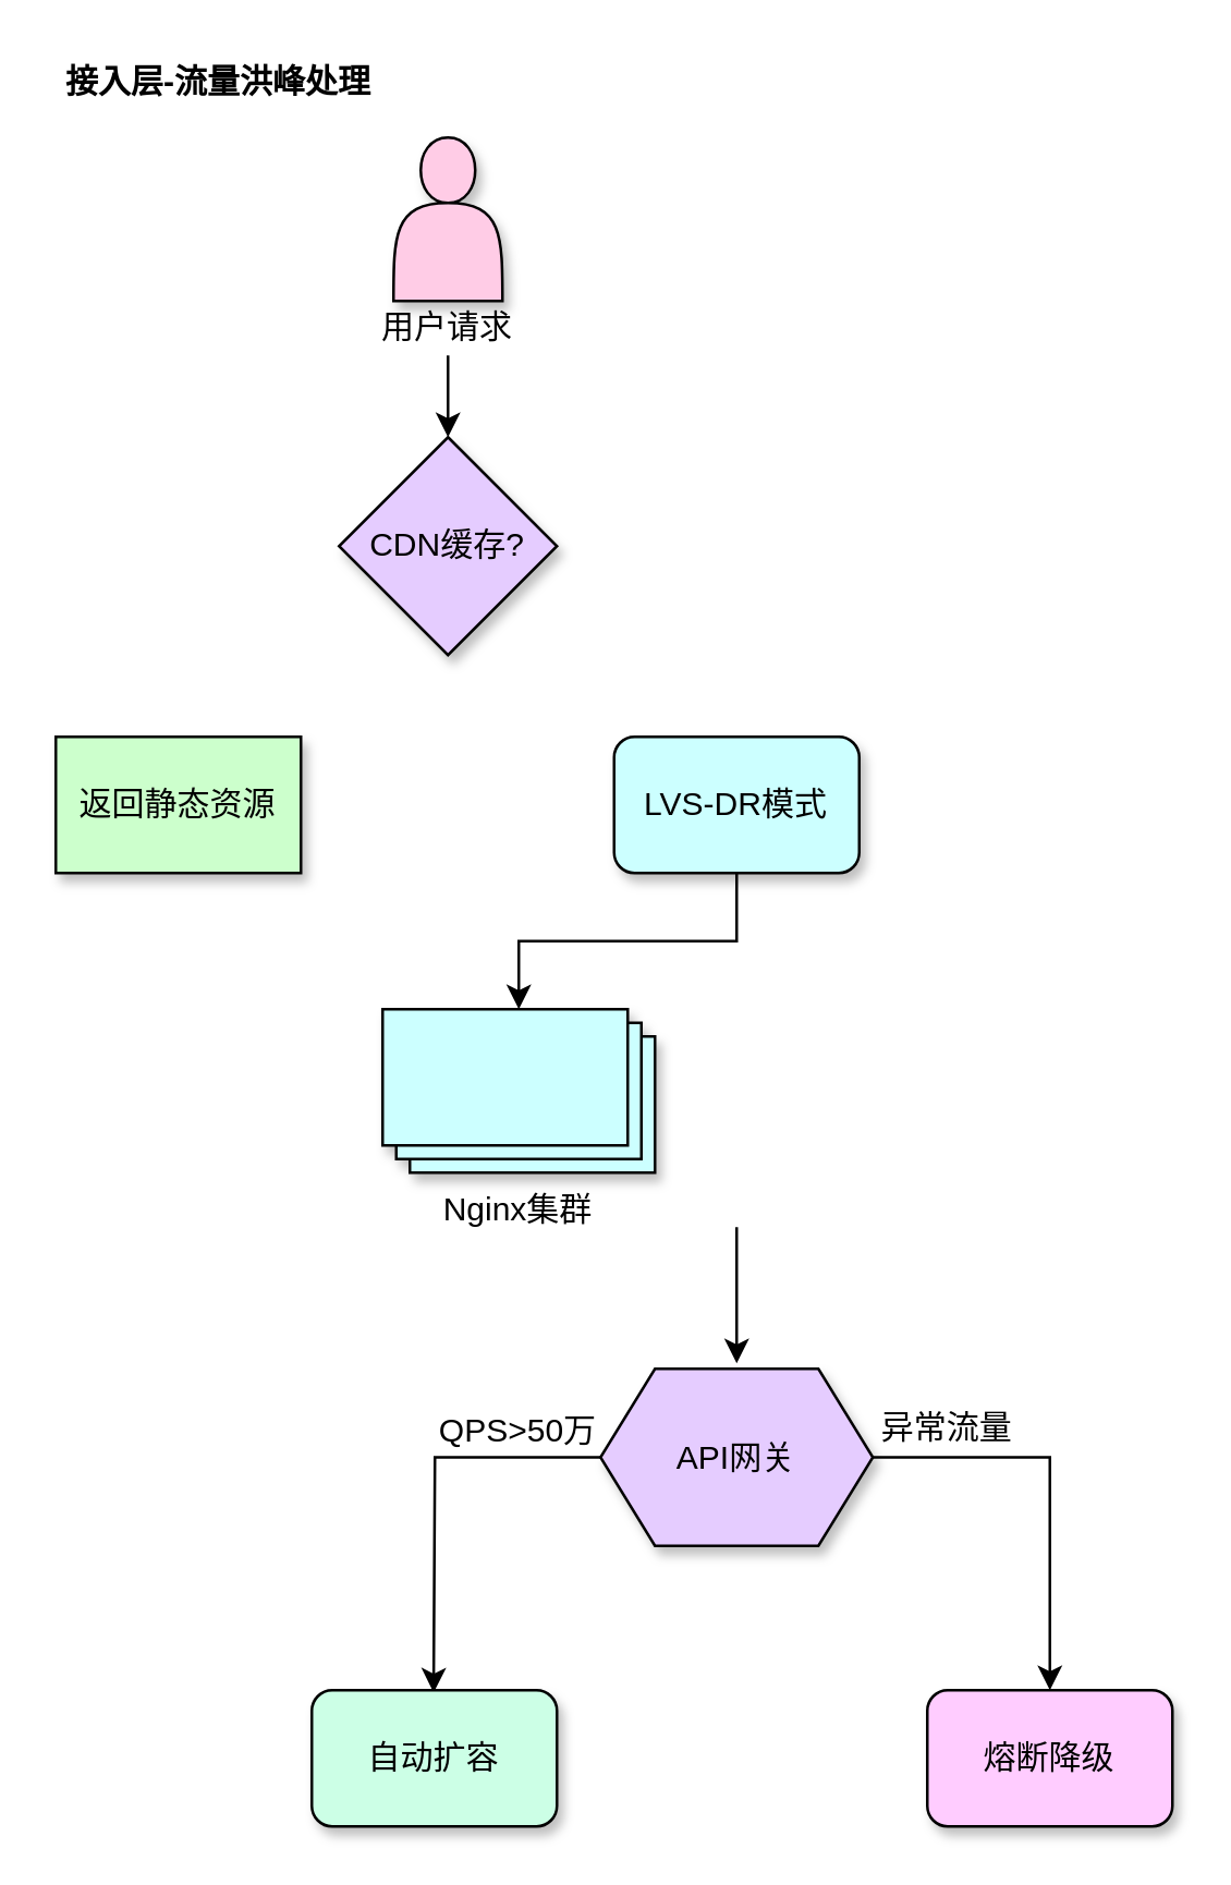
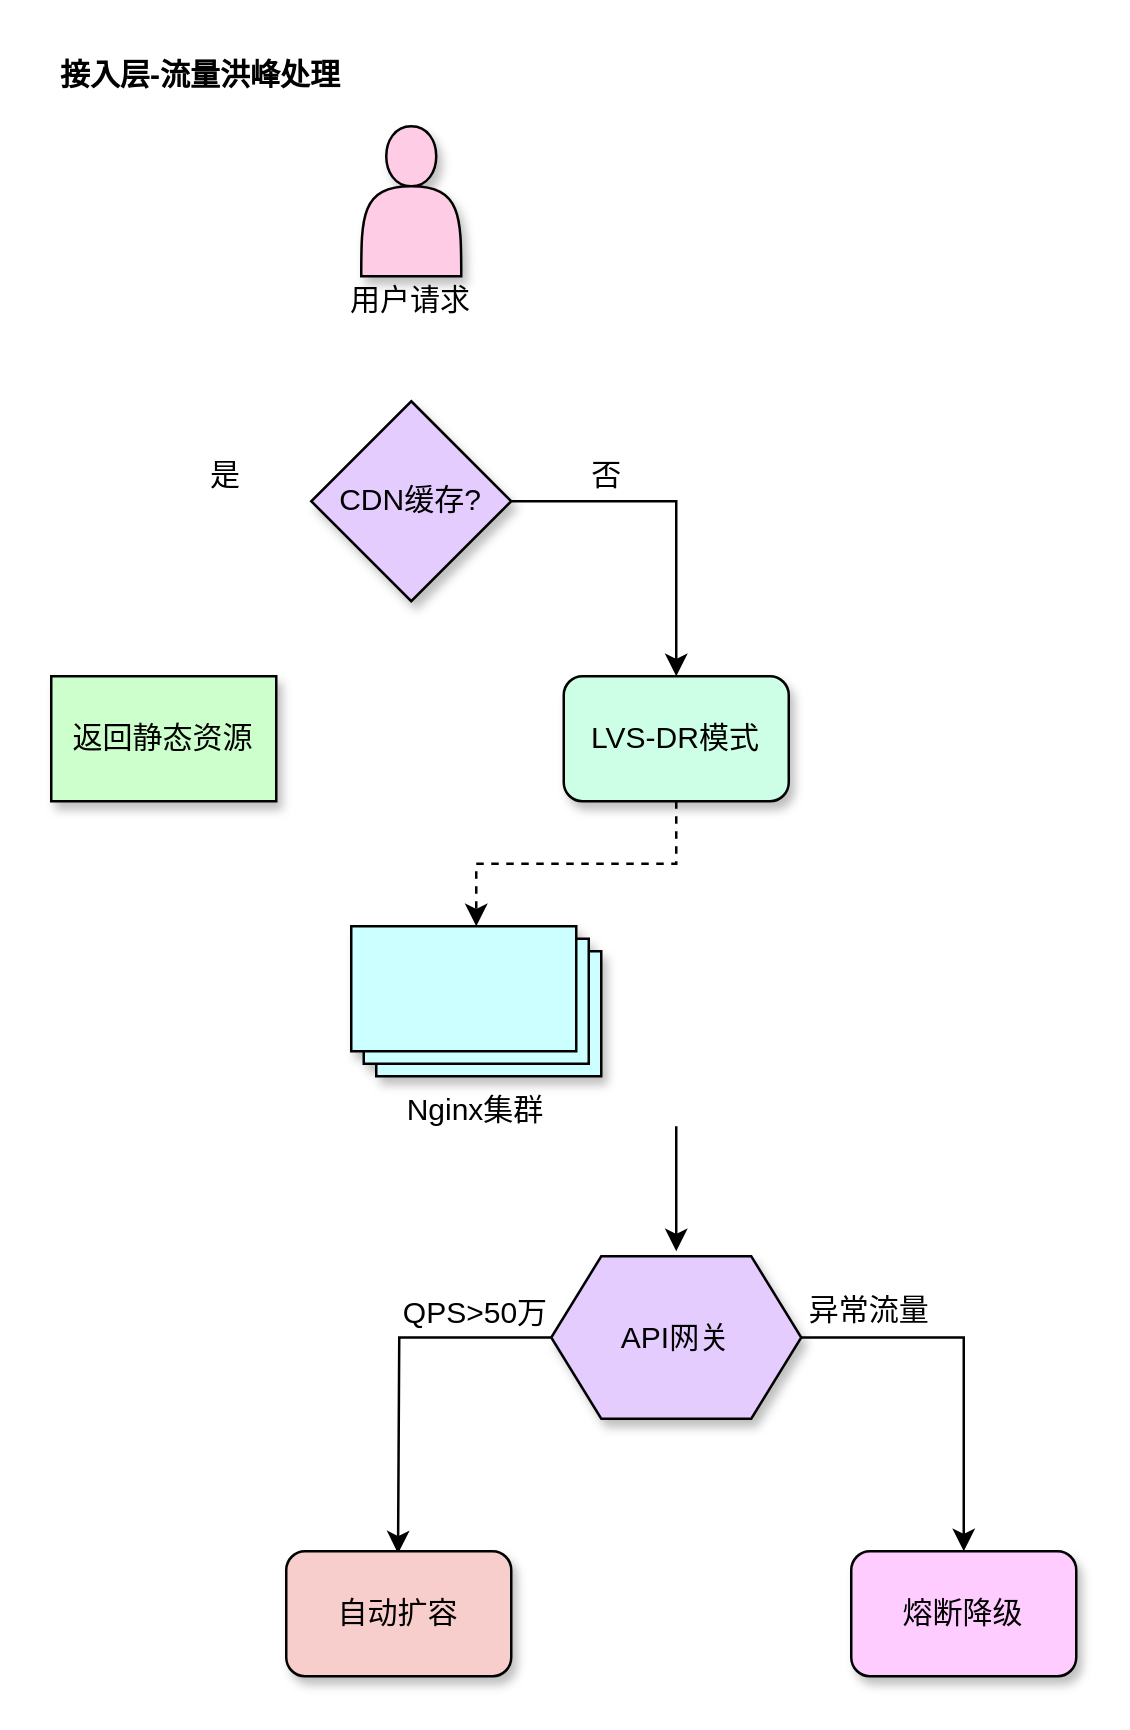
- <mxCell id="19" style="edgeStyle=orthogonalEdgeStyle;rounded=0;orthogonalLoop=1;jettySize=auto;html=1;entryX=0.5;entryY=0;entryDx=0;entryDy=0;" parent="15" source="20" target="18" edge="1"><mxGeometry relative="1" as="geometry" /></mxCell>
+ <mxCell id="23" value="是" style="text;strokeColor=none;align=center;fillColor=none;html=1;verticalAlign=middle;whiteSpace=wrap;rounded=0;" parent="15" vertex="1"><mxGeometry x="60" y="130" width="20" height="20" as="geometry" /></mxCell>
+ <mxCell id="24" value="否" style="text;strokeColor=none;align=center;fillColor=none;html=1;verticalAlign=middle;whiteSpace=wrap;rounded=0;" parent="15" vertex="1"><mxGeometry x="210" y="130" width="25" height="20" as="geometry" /></mxCell>
+ <mxCell id="17" style="edgeStyle=orthogonalEdgeStyle;rounded=0;orthogonalLoop=1;jettySize=auto;html=1;exitX=1;exitY=0.5;exitDx=0;exitDy=0;entryX=0.5;entryY=0;entryDx=0;entryDy=0;" parent="15" source="18" target="22" edge="1"><mxGeometry relative="1" as="geometry" /></mxCell>
- <mxCell id="22" value="LVS-DR模式" style="rounded=1;whiteSpace=wrap;html=1;fillColor=#CCFFFF;shadow=1;" parent="15" vertex="1"><mxGeometry x="205" y="220" width="90" height="50" as="geometry" /></mxCell>
+ <mxCell id="22" value="LVS-DR模式" style="rounded=1;whiteSpace=wrap;html=1;fillColor=#ccffe6;shadow=1;" parent="15" vertex="1"><mxGeometry x="205" y="220" width="90" height="50" as="geometry" /></mxCell>
- <mxCell id="5" style="edgeStyle=orthogonalEdgeStyle;rounded=0;orthogonalLoop=1;jettySize=auto;html=1;" parent="4" source="22" target="7" edge="1"><mxGeometry relative="1" as="geometry" /></mxCell>
+ <mxCell id="5" style="edgeStyle=orthogonalEdgeStyle;rounded=0;orthogonalLoop=1;jettySize=auto;html=1;dashed=1;" parent="4" source="22" target="7" edge="1"><mxGeometry relative="1" as="geometry" /></mxCell>
- <mxCell id="13" value="自动扩容" style="rounded=1;whiteSpace=wrap;html=1;fillColor=#CCFFE6;shadow=1;" parent="4" vertex="1"><mxGeometry x="94" y="570" width="90" height="50" as="geometry" /></mxCell>
+ <mxCell id="13" value="自动扩容" style="rounded=1;whiteSpace=wrap;html=1;fillColor=#f8cecc;shadow=1;" parent="4" vertex="1"><mxGeometry x="94" y="570" width="90" height="50" as="geometry" /></mxCell>
